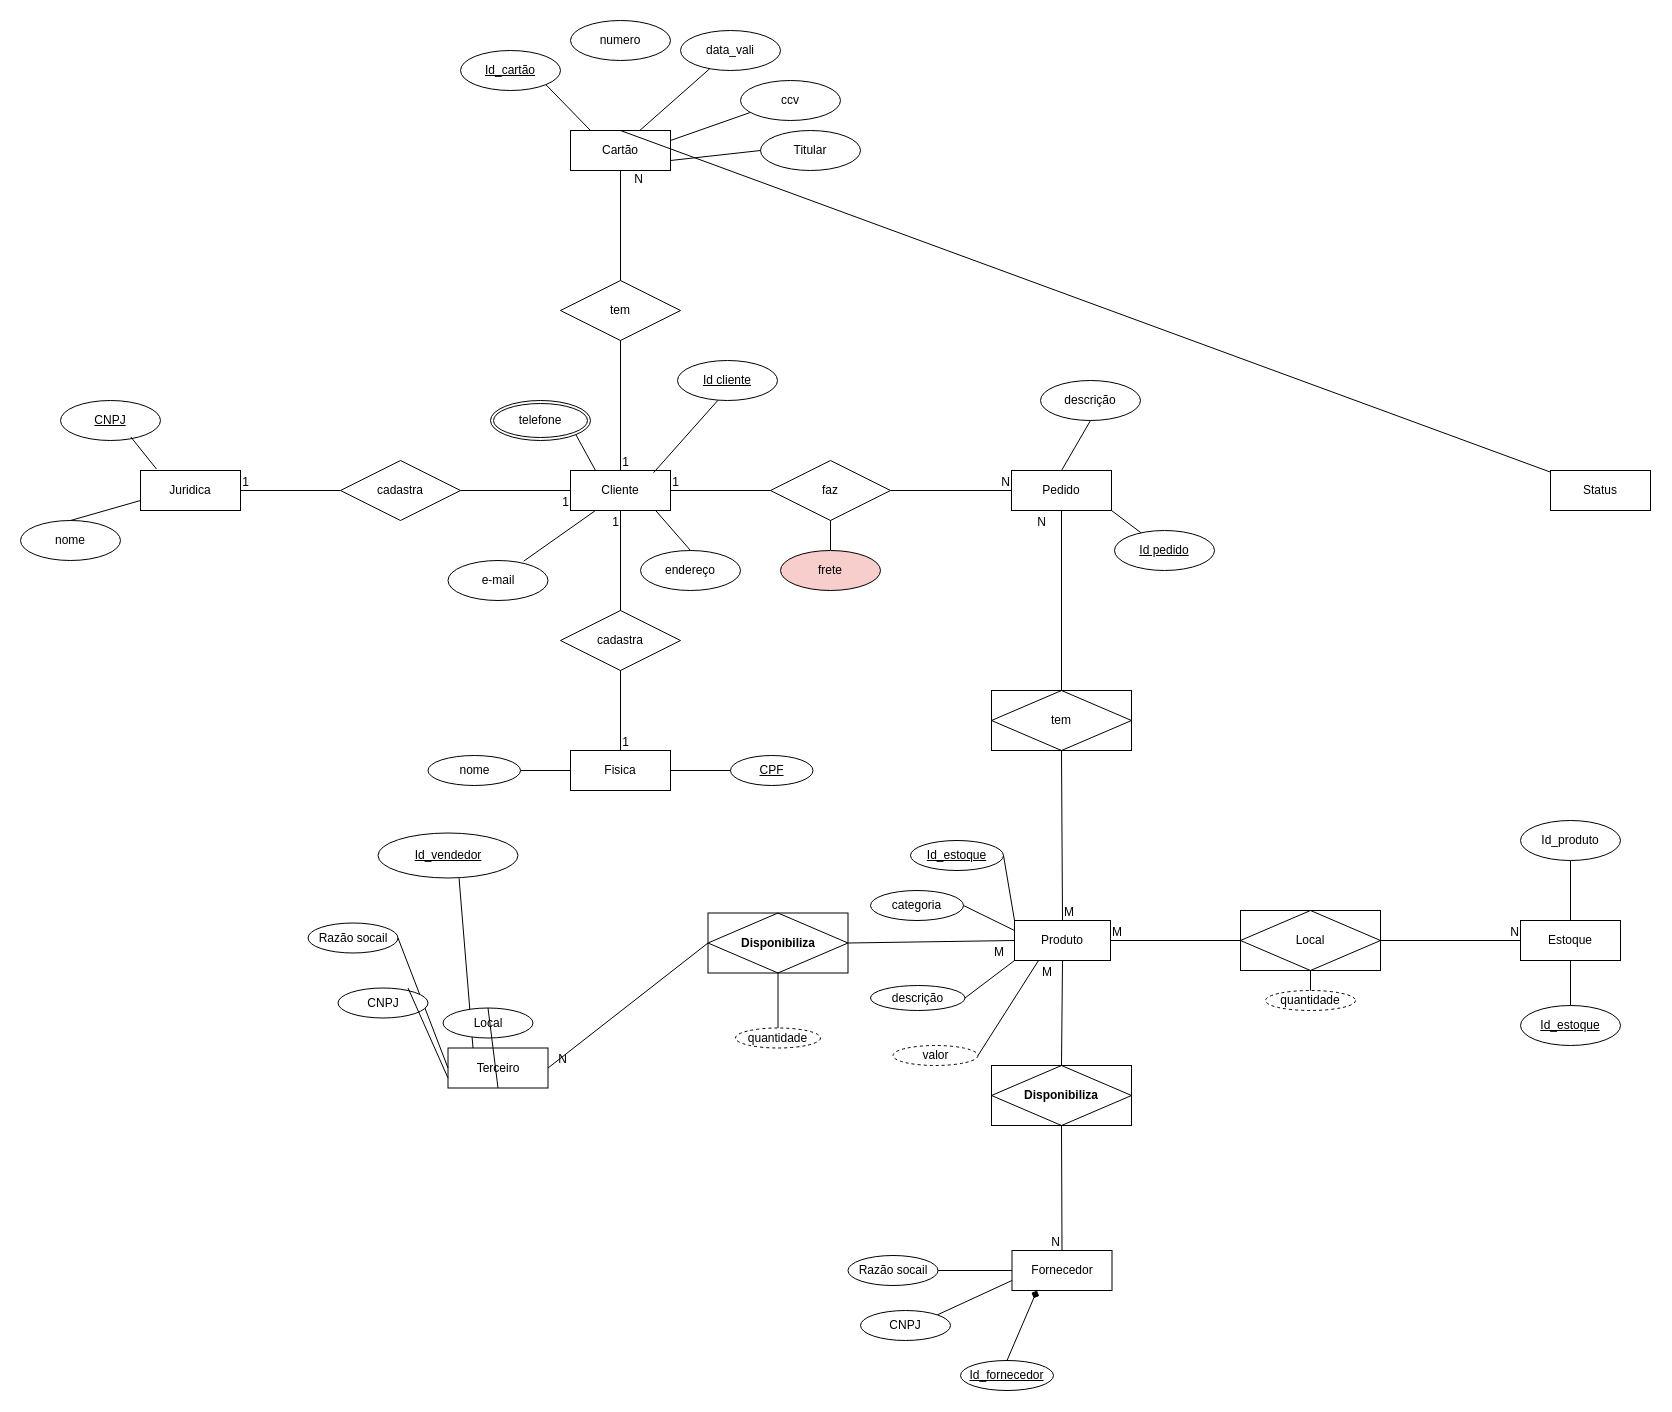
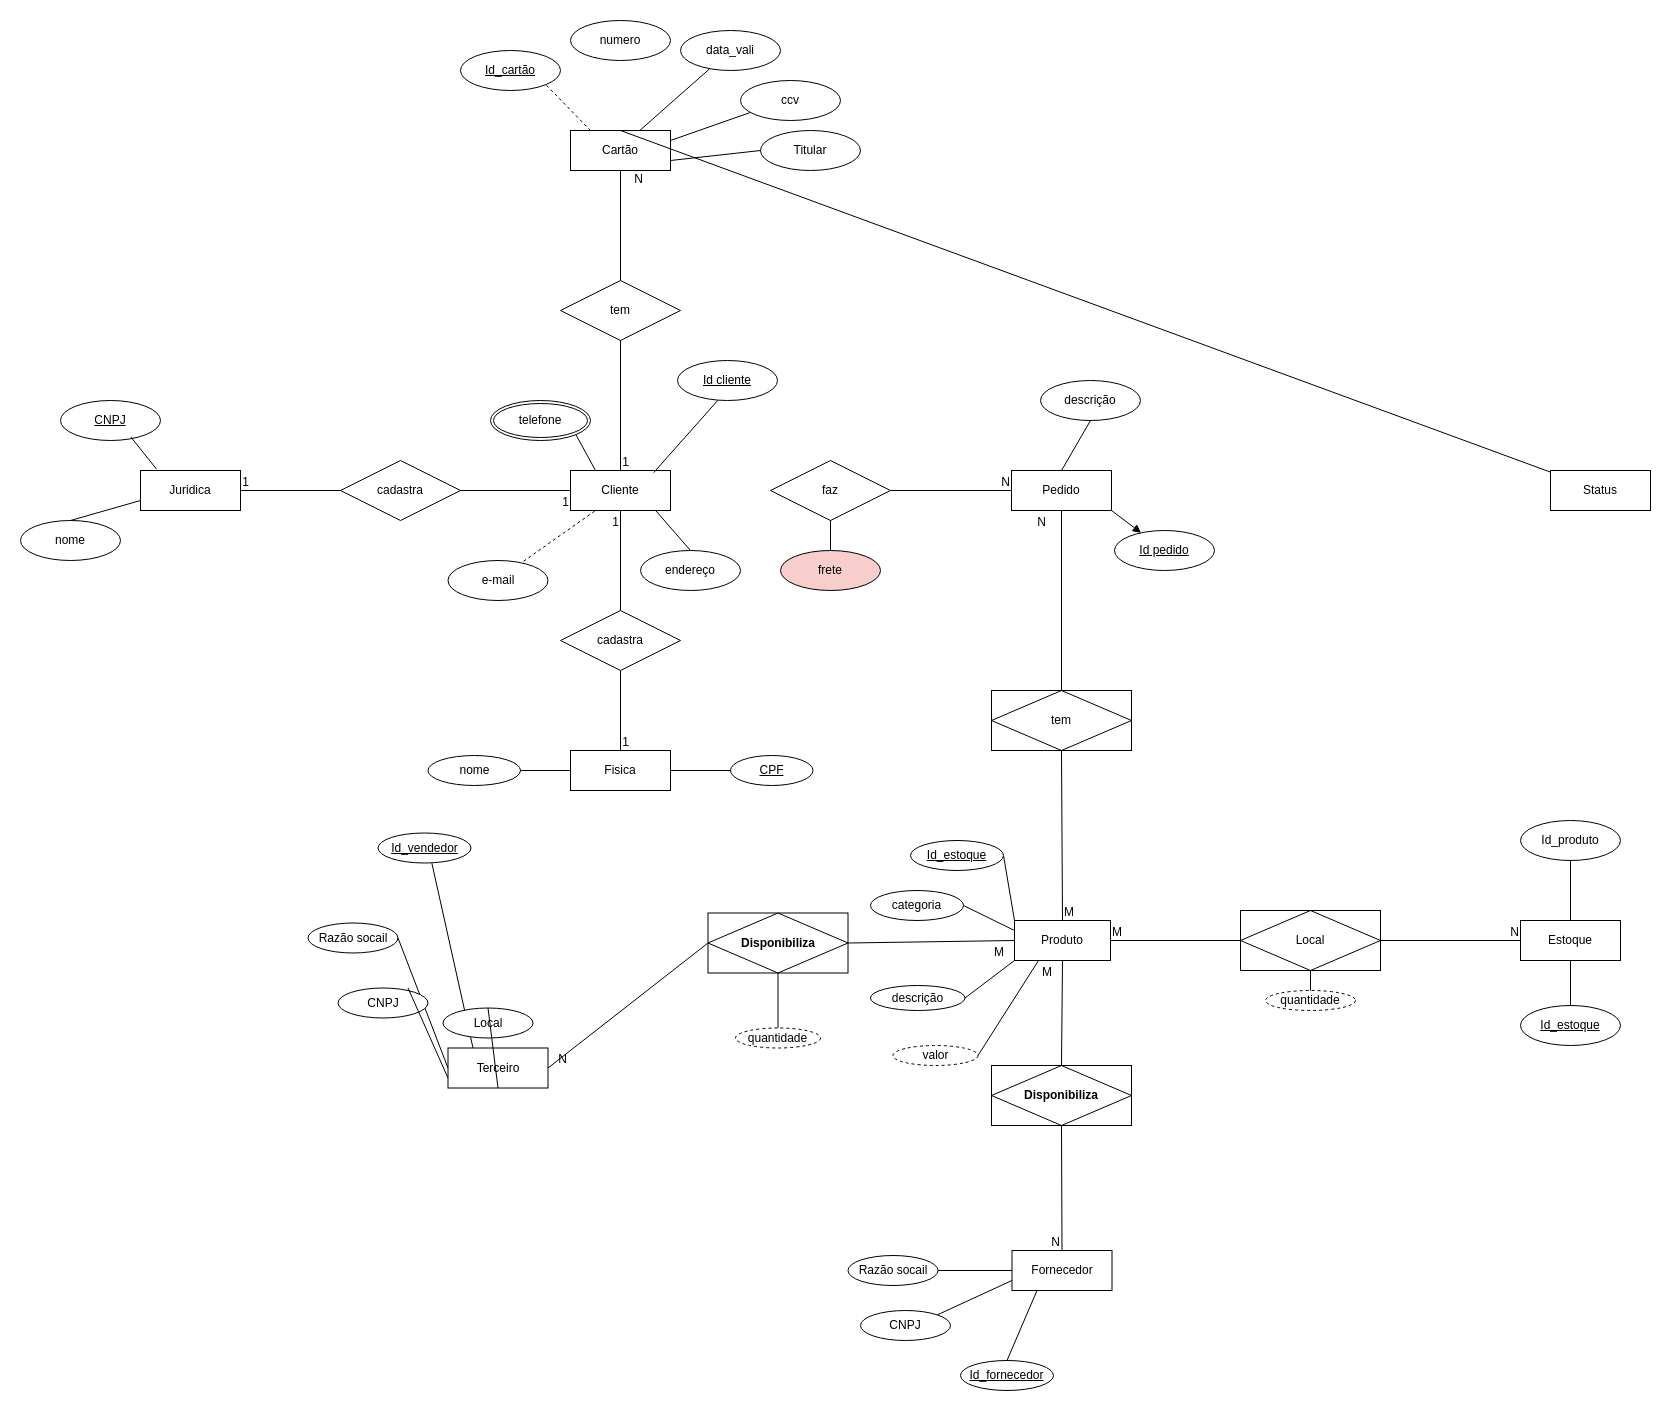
- <mxCell id="83" value="" style="endArrow=none;html=1;rounded=0;entryX=1;entryY=1;entryDx=0;entryDy=0;exitX=0.2;exitY=0;exitDx=0;exitDy=0;exitPerimeter=0;" edge="1" parent="1" source="72" target="78"><mxGeometry relative="1" as="geometry"><mxPoint x="630" y="140" as="sourcePoint" /><mxPoint x="630" y="70" as="targetPoint" /></mxGeometry></mxCell>
+ <mxCell id="83" value="" style="endArrow=none;html=1;rounded=0;entryX=1;entryY=1;entryDx=0;entryDy=0;exitX=0.2;exitY=0;exitDx=0;exitDy=0;exitPerimeter=0;dashed=1;" edge="1" parent="1" source="72" target="78"><mxGeometry relative="1" as="geometry"><mxPoint x="630" y="140" as="sourcePoint" /><mxPoint x="630" y="70" as="targetPoint" /></mxGeometry></mxCell>
- <mxCell id="44" value="" style="endArrow=none;html=1;rounded=0;entryX=1;entryY=0.5;entryDx=0;entryDy=0;exitX=0;exitY=0.5;exitDx=0;exitDy=0;" edge="1" parent="1" source="14" target="2"><mxGeometry relative="1" as="geometry"><mxPoint x="960" y="610" as="sourcePoint" /><mxPoint x="1120" y="610" as="targetPoint" /></mxGeometry></mxCell>
- <mxCell id="45" value="1" style="resizable=0;html=1;whiteSpace=wrap;align=right;verticalAlign=bottom;" connectable="0" vertex="1" parent="44"><mxGeometry x="1" relative="1" as="geometry"><mxPoint x="10" as="offset" /></mxGeometry></mxCell>
- <mxCell id="21" value="" style="endArrow=none;html=1;rounded=0;fontFamily=Helvetica;fontSize=12;fontColor=default;exitX=1;exitY=1;exitDx=0;exitDy=0;" parent="1" source="3" target="20" edge="1"><mxGeometry relative="1" as="geometry"><mxPoint x="1057" y="750" as="sourcePoint" /><mxPoint x="1217" y="750" as="targetPoint" /></mxGeometry></mxCell>
+ <mxCell id="21" value="" style="endArrow=block;html=1;rounded=0;fontFamily=Helvetica;fontSize=12;fontColor=default;exitX=1;exitY=1;exitDx=0;exitDy=0;" parent="1" source="3" target="20" edge="1"><mxGeometry relative="1" as="geometry"><mxPoint x="1057" y="750" as="sourcePoint" /><mxPoint x="1217" y="750" as="targetPoint" /></mxGeometry></mxCell>
- <mxCell id="90" value="" style="endArrow=none;html=1;rounded=0;fontFamily=Helvetica;fontSize=12;fontColor=default;exitX=0.756;exitY=0.018;exitDx=0;exitDy=0;entryX=0.25;entryY=1;entryDx=0;entryDy=0;exitPerimeter=0;" edge="1" parent="1" source="89" target="2"><mxGeometry relative="1" as="geometry"><mxPoint x="700" y="560" as="sourcePoint" /><mxPoint x="665" y="520" as="targetPoint" /></mxGeometry></mxCell>
+ <mxCell id="90" value="" style="endArrow=none;html=1;rounded=0;fontFamily=Helvetica;fontSize=12;fontColor=default;exitX=0.756;exitY=0.018;exitDx=0;exitDy=0;entryX=0.25;entryY=1;entryDx=0;entryDy=0;exitPerimeter=0;dashed=1;" edge="1" parent="1" source="89" target="2"><mxGeometry relative="1" as="geometry"><mxPoint x="700" y="560" as="sourcePoint" /><mxPoint x="665" y="520" as="targetPoint" /></mxGeometry></mxCell>
- <mxCell id="60" value="Id_vendedor" style="ellipse;whiteSpace=wrap;html=1;align=center;fontStyle=4;strokeColor=default;verticalAlign=middle;fontFamily=Helvetica;fontSize=12;fontColor=default;fillColor=default;" vertex="1" parent="1"><mxGeometry x="377.5" y="832.5" width="140" height="45" as="geometry" /></mxCell>
+ <mxCell id="60" value="Id_vendedor" style="ellipse;whiteSpace=wrap;html=1;align=center;fontStyle=4;strokeColor=default;verticalAlign=middle;fontFamily=Helvetica;fontSize=12;fontColor=default;fillColor=default;" vertex="1" parent="1"><mxGeometry x="377.5" y="832.5" width="93" height="30" as="geometry" /></mxCell>
- <mxCell id="67" value="" style="endArrow=diamond;html=1;rounded=0;exitX=0.5;exitY=0;exitDx=0;exitDy=0;entryX=0.25;entryY=1;entryDx=0;entryDy=0;" edge="1" parent="1" source="66" target="4"><mxGeometry relative="1" as="geometry"><mxPoint x="954" y="1333" as="sourcePoint" /><mxPoint x="1022" y="1290" as="targetPoint" /></mxGeometry></mxCell>
+ <mxCell id="67" value="" style="endArrow=none;html=1;rounded=0;exitX=0.5;exitY=0;exitDx=0;exitDy=0;entryX=0.25;entryY=1;entryDx=0;entryDy=0;" edge="1" parent="1" source="66" target="4"><mxGeometry relative="1" as="geometry"><mxPoint x="954" y="1333" as="sourcePoint" /><mxPoint x="1022" y="1290" as="targetPoint" /></mxGeometry></mxCell>
